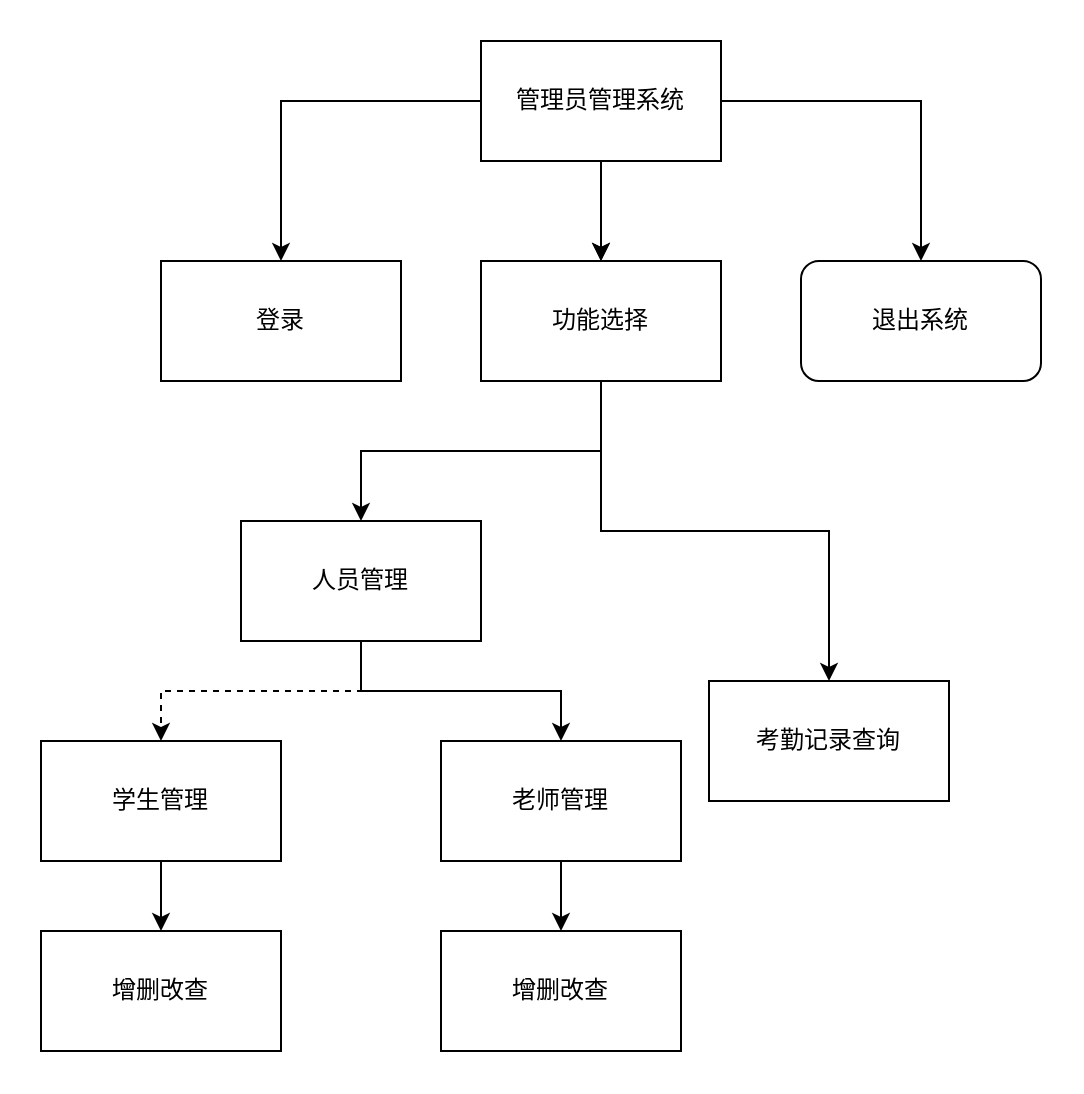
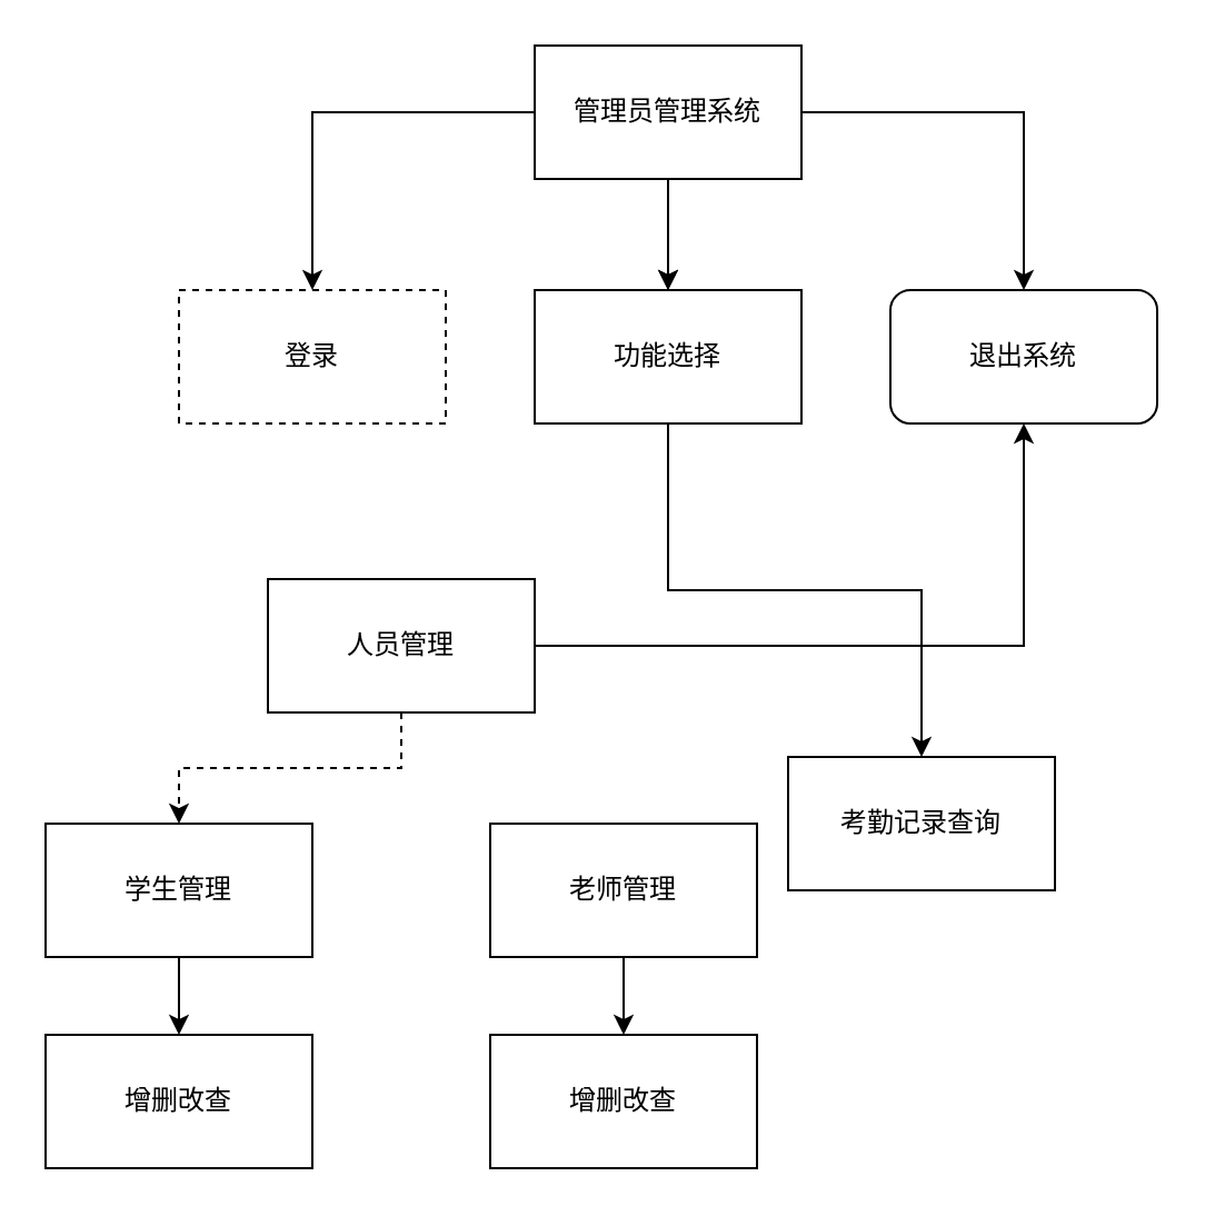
- <mxCell id="11" value="登录" style="whiteSpace=wrap;html=1;rounded=0;" vertex="1" parent="1"><mxGeometry x="80" y="130" width="120" height="60" as="geometry" /></mxCell>
+ <mxCell id="11" value="登录" style="whiteSpace=wrap;html=1;rounded=0;dashed=1;" vertex="1" parent="1"><mxGeometry x="80" y="130" width="120" height="60" as="geometry" /></mxCell>
- <mxCell id="7" value="" style="edgeStyle=orthogonalEdgeStyle;rounded=0;orthogonalLoop=1;jettySize=auto;html=1;" edge="1" parent="1" source="9" target="14"><mxGeometry relative="1" as="geometry" /></mxCell>
- <mxCell id="13" value="" style="edgeStyle=orthogonalEdgeStyle;rounded=0;orthogonalLoop=1;jettySize=auto;html=1;" edge="1" parent="1" source="14" target="18"><mxGeometry relative="1" as="geometry" /></mxCell>
+ <mxCell id="13" value="" style="edgeStyle=orthogonalEdgeStyle;rounded=0;orthogonalLoop=1;jettySize=auto;html=1;" edge="1" parent="1" source="14" target="10"><mxGeometry relative="1" as="geometry" /></mxCell>
